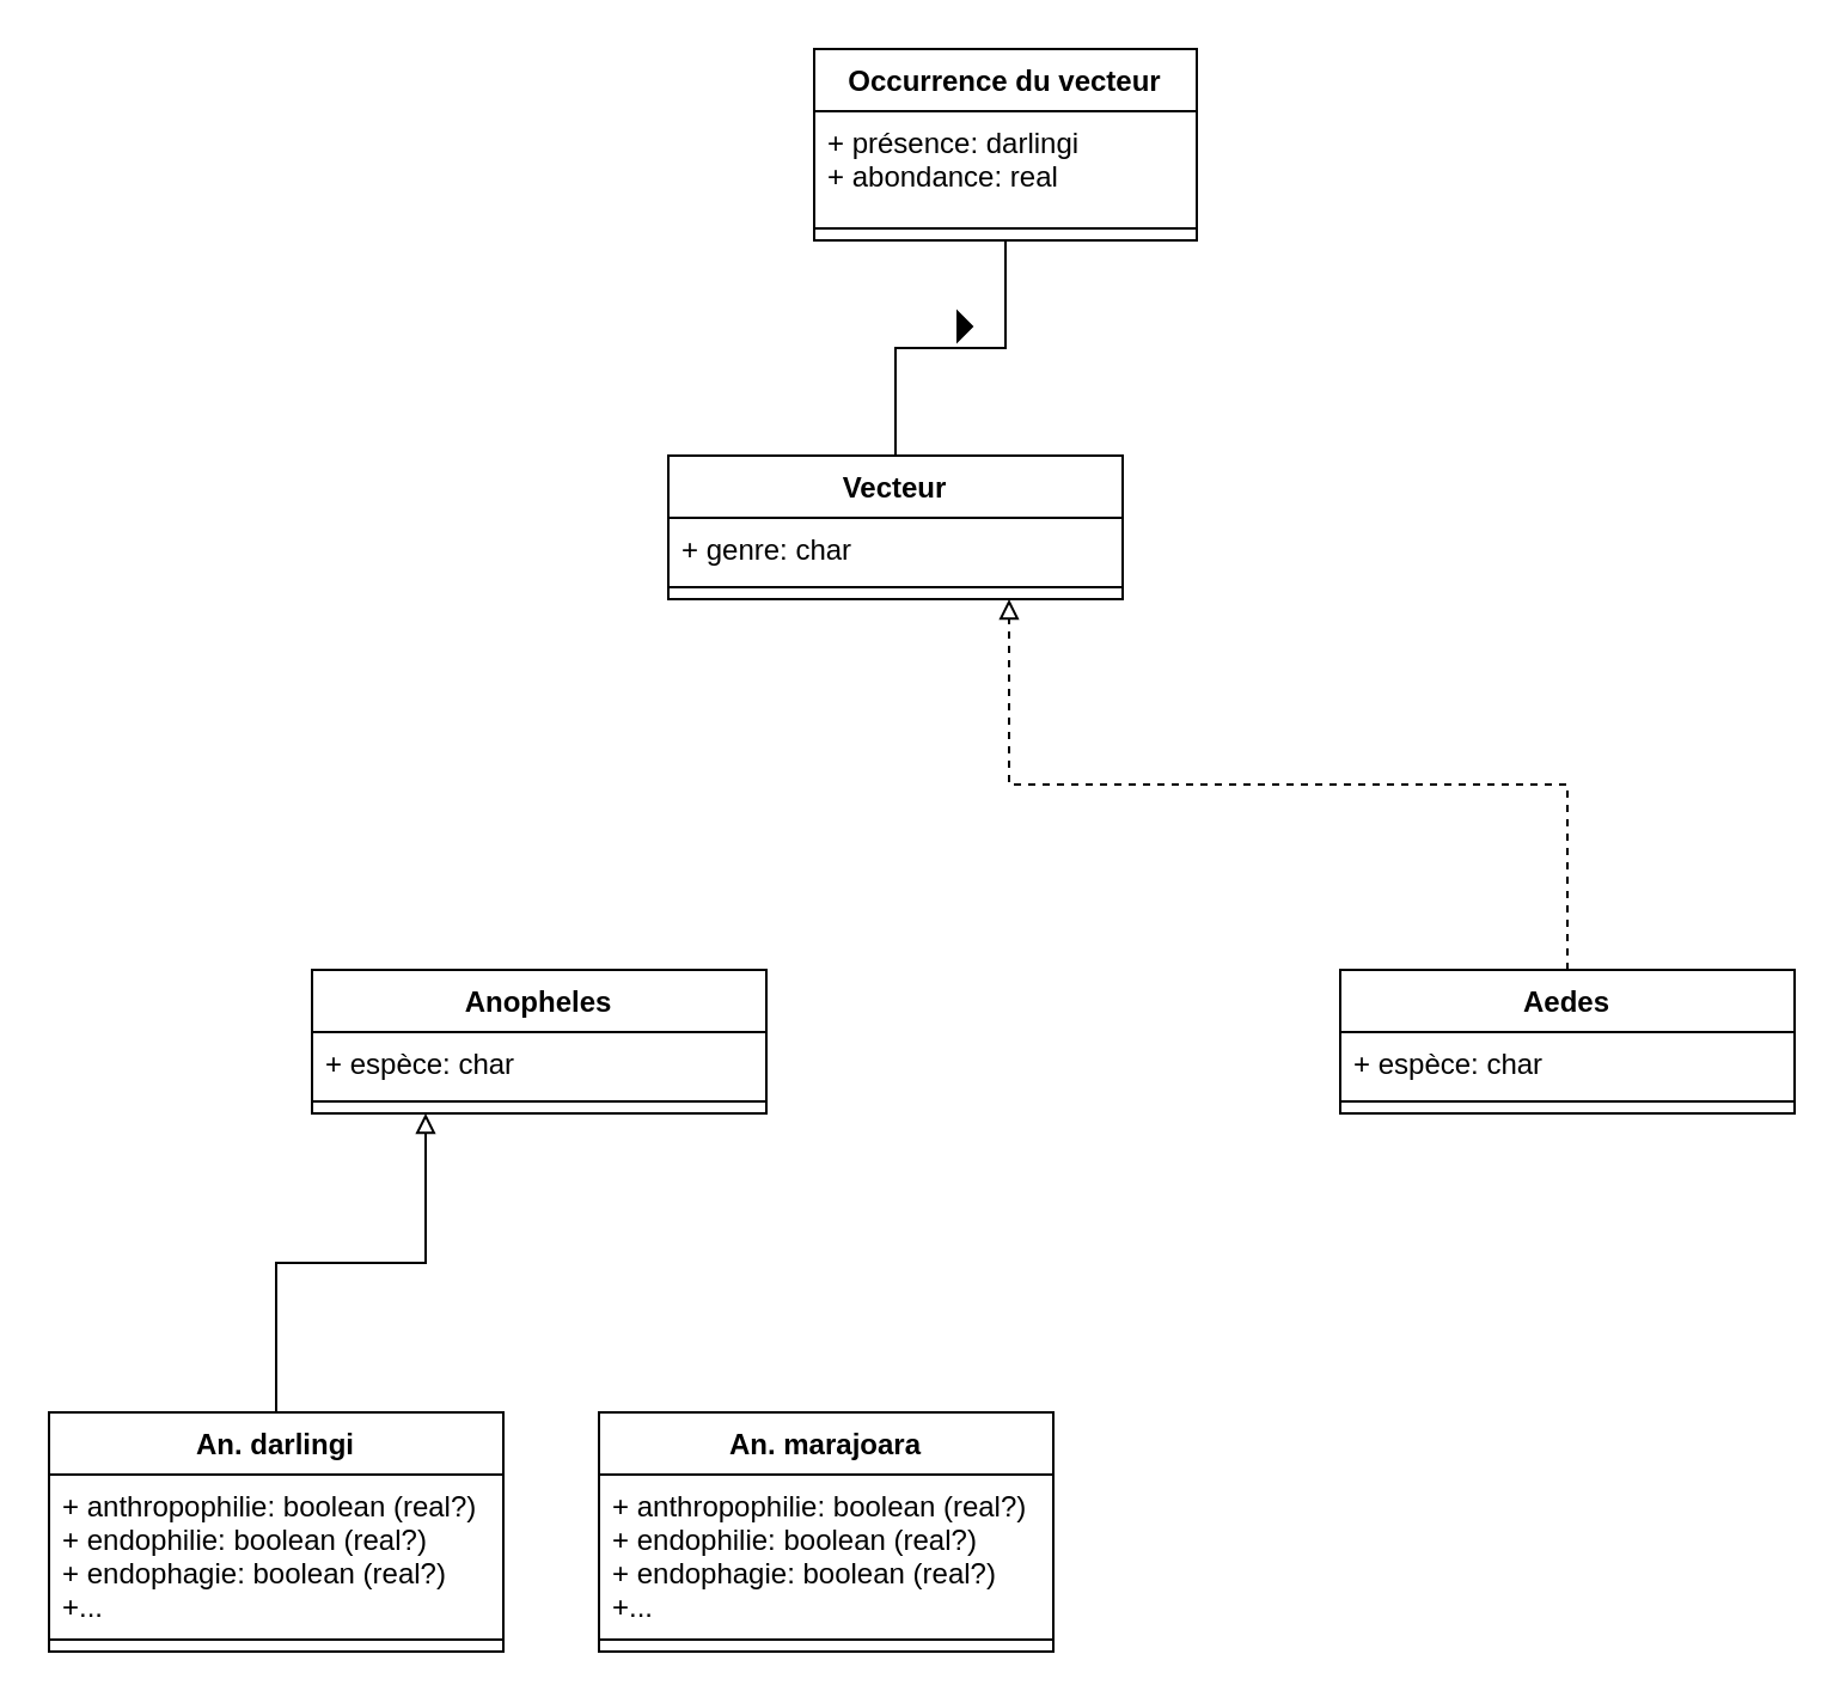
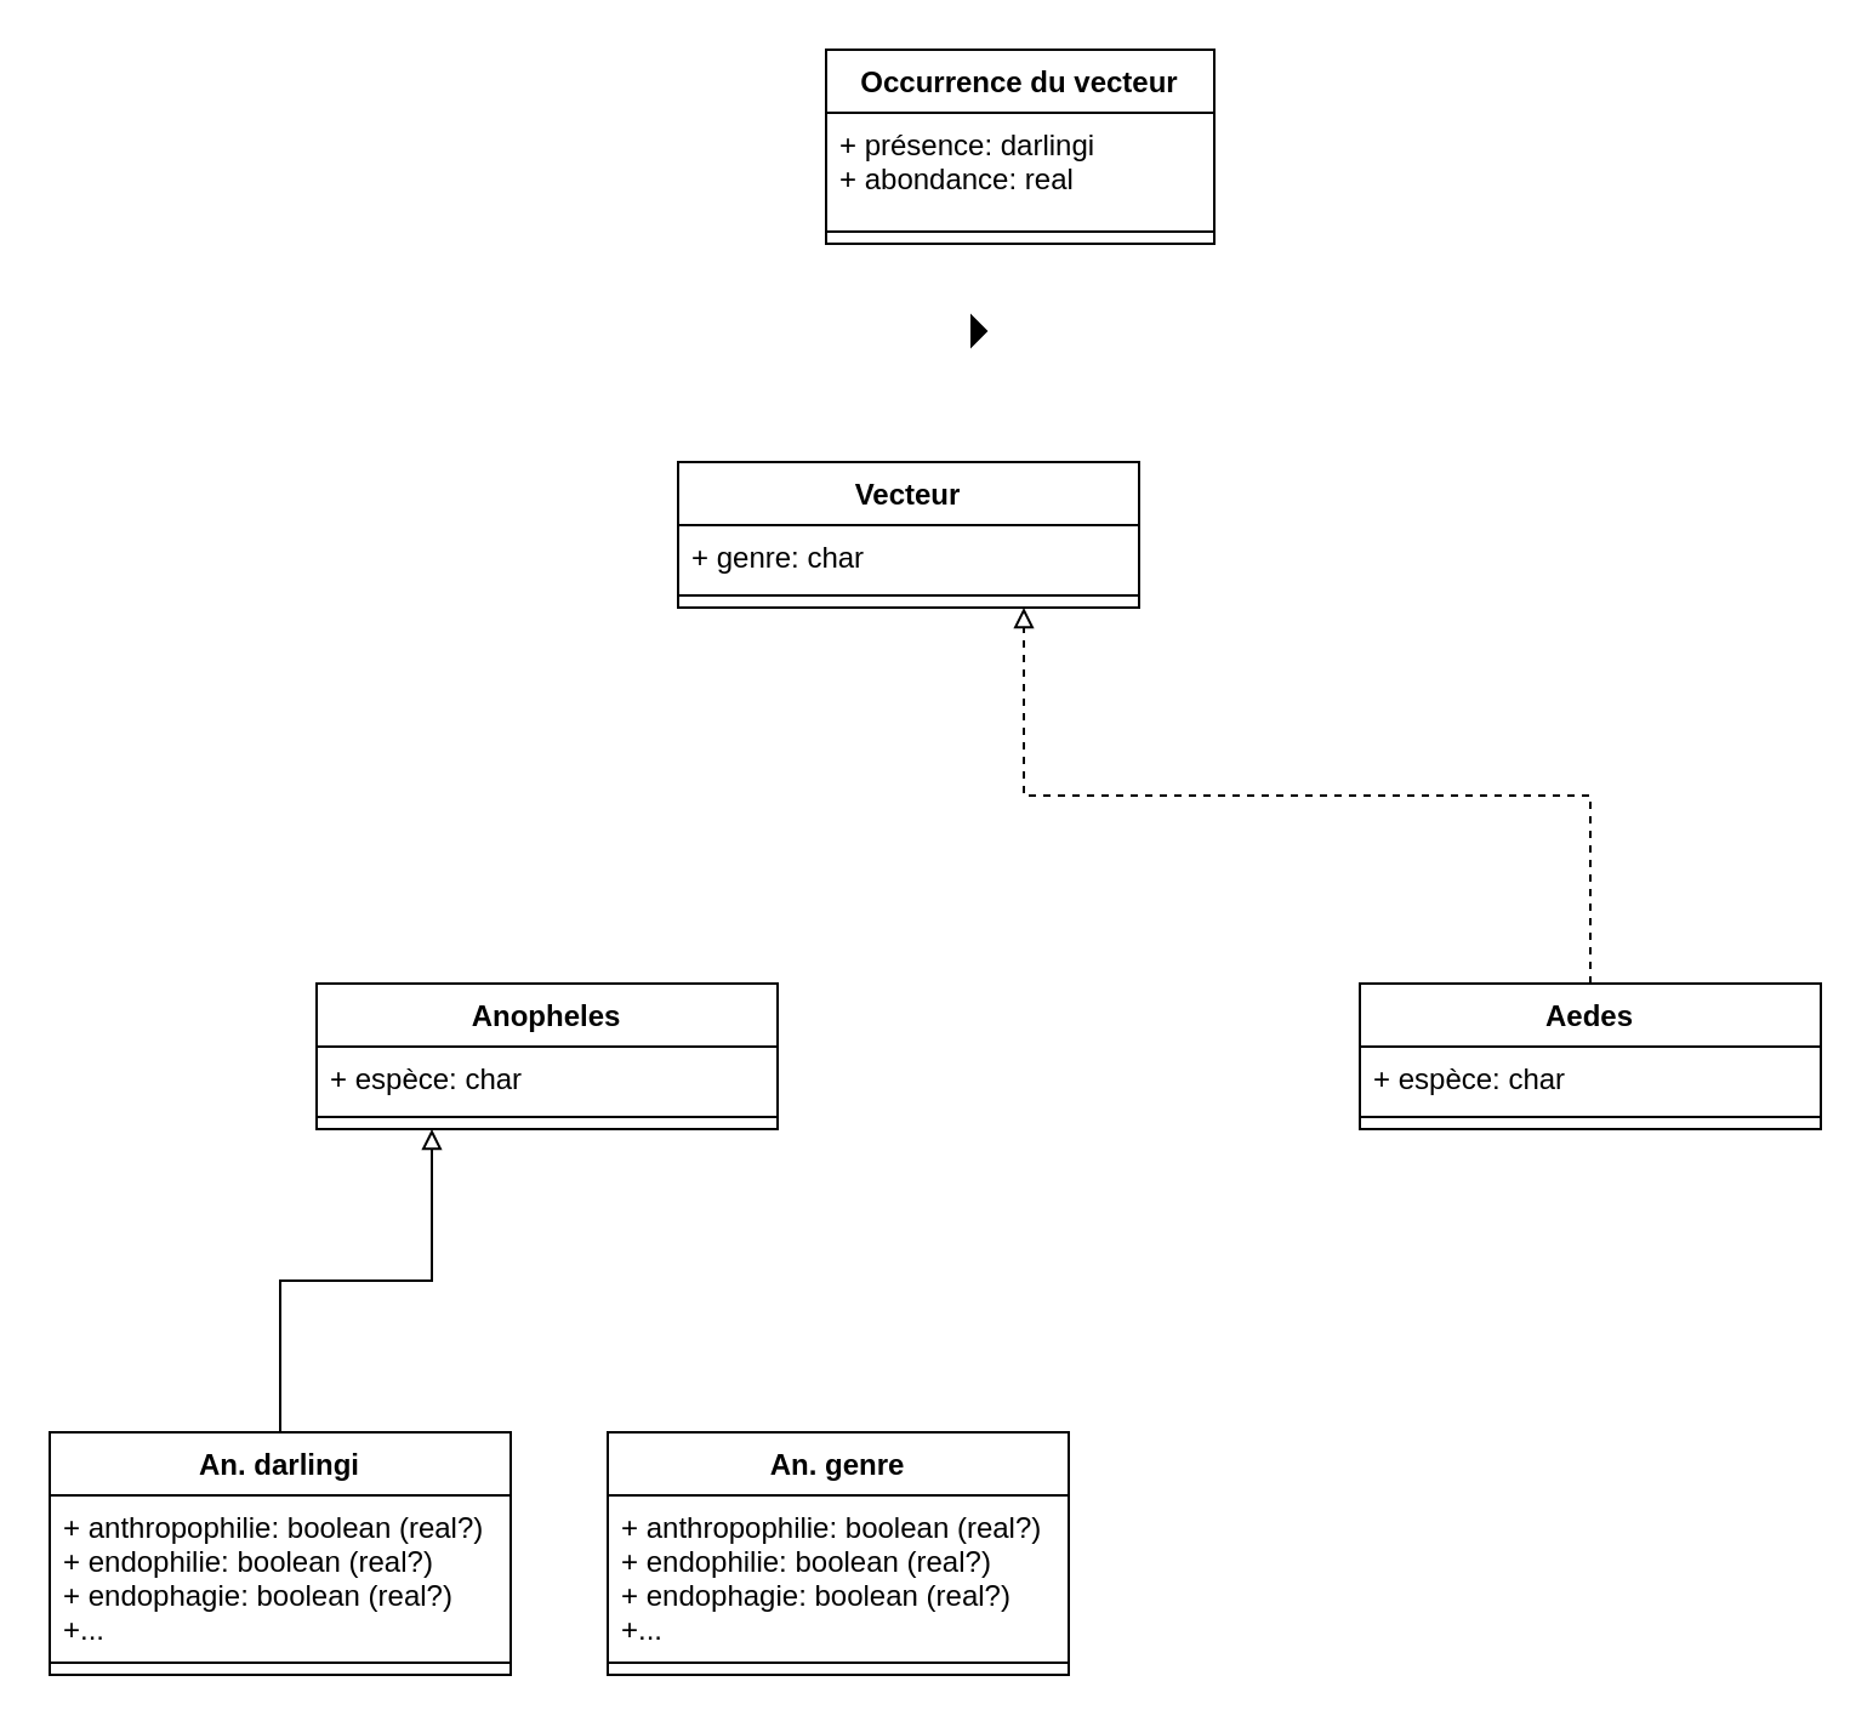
- <mxCell id="2" style="edgeStyle=orthogonalEdgeStyle;rounded=0;orthogonalLoop=1;jettySize=auto;html=1;entryX=0.5;entryY=1;entryDx=0;entryDy=0;endArrow=none;endFill=0;" edge="1" parent="1" source="3" target="9"><mxGeometry relative="1" as="geometry" /></mxCell>
- <mxCell id="20" value="An. marajoara" style="swimlane;fontStyle=1;align=center;verticalAlign=top;childLayout=stackLayout;horizontal=1;startSize=26;horizontalStack=0;resizeParent=1;resizeParentMax=0;resizeLast=0;collapsible=1;marginBottom=0;" vertex="1" parent="1"><mxGeometry x="250" y="590" width="190" height="100" as="geometry" /></mxCell>
+ <mxCell id="20" value="An. genre" style="swimlane;fontStyle=1;align=center;verticalAlign=top;childLayout=stackLayout;horizontal=1;startSize=26;horizontalStack=0;resizeParent=1;resizeParentMax=0;resizeLast=0;collapsible=1;marginBottom=0;" vertex="1" parent="1"><mxGeometry x="250" y="590" width="190" height="100" as="geometry" /></mxCell>
